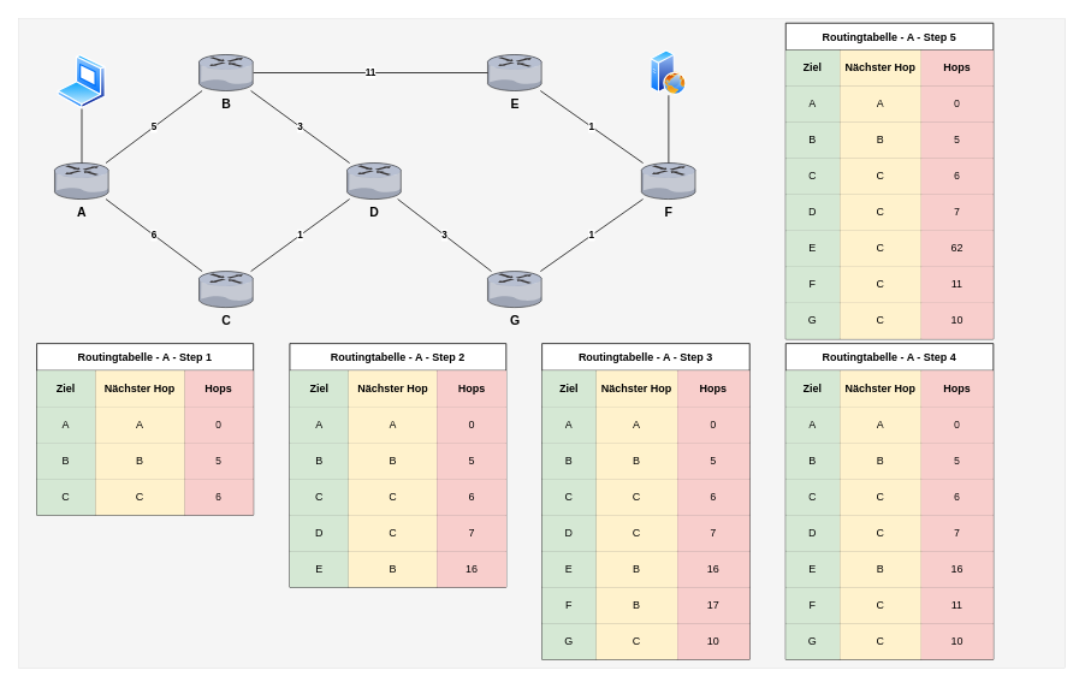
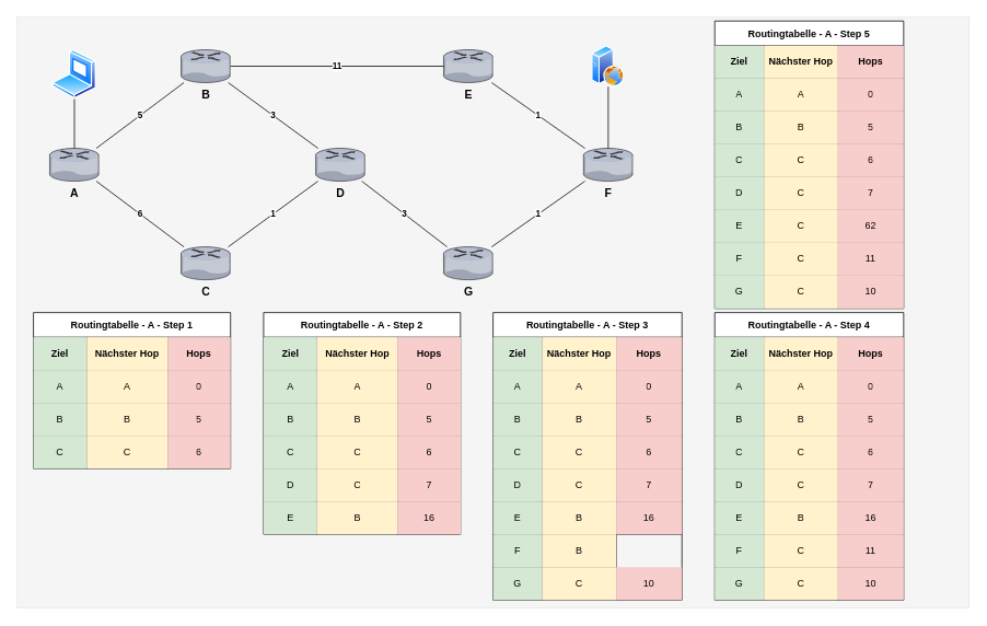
- <mxCell id="89" value="17" style="shape=partialRectangle;html=1;whiteSpace=wrap;connectable=0;fillColor=#f8cecc;top=0;left=0;bottom=0;right=0;overflow=hidden;strokeColor=#b85450;" parent="86" vertex="1"><mxGeometry x="150" width="80" height="40" as="geometry" /></mxCell>
